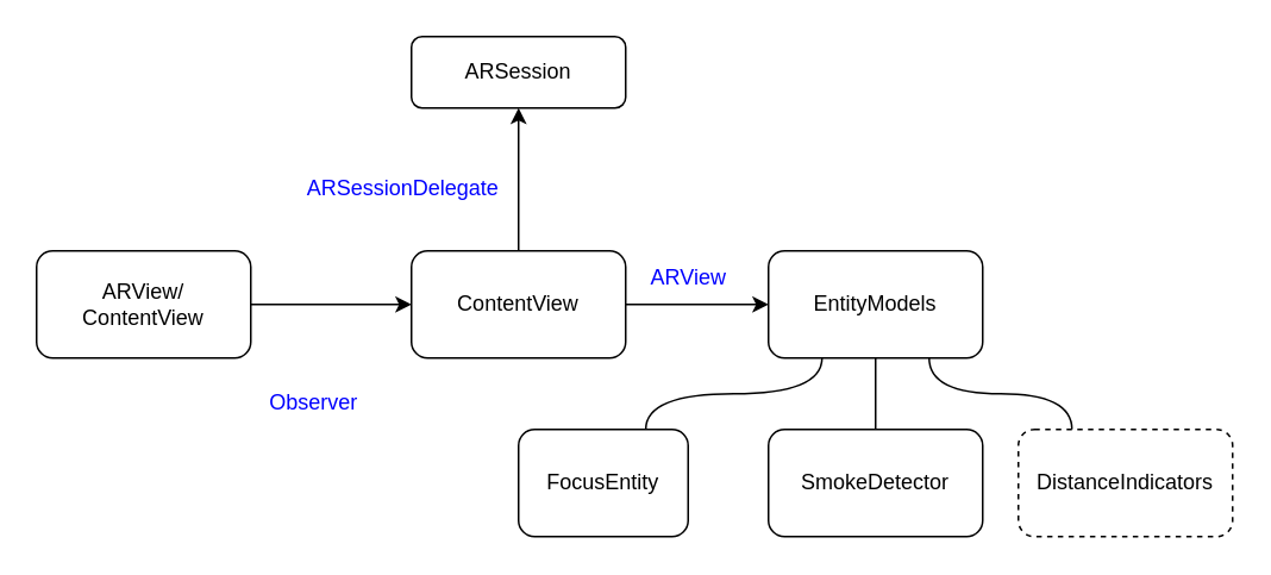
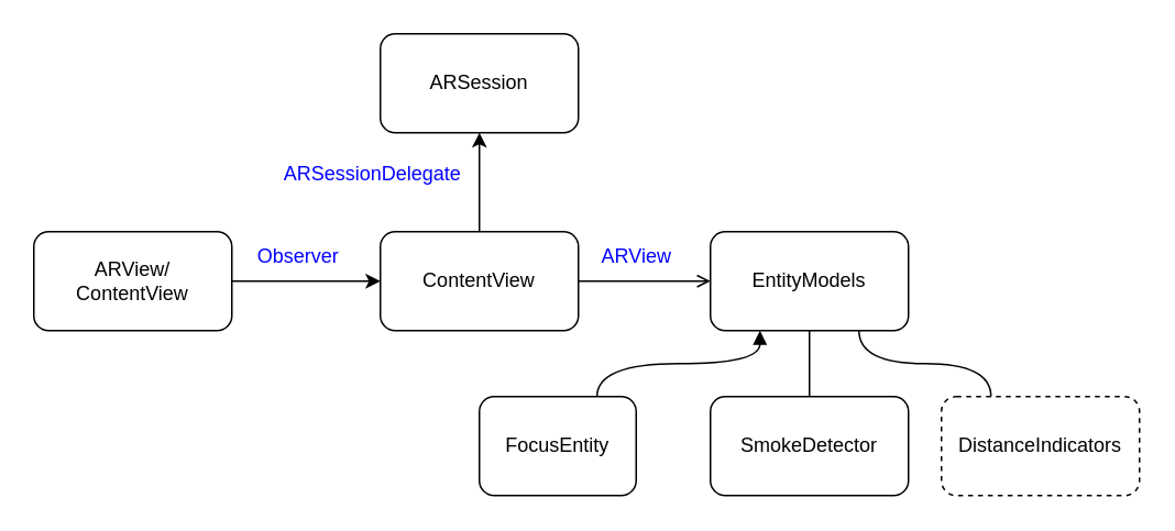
- <mxCell id="10" value="ARSession" style="rounded=1;whiteSpace=wrap;html=1;" vertex="1" parent="1"><mxGeometry x="230" y="20" width="120" height="40" as="geometry" /></mxCell>
+ <mxCell id="10" value="ARSession" style="rounded=1;whiteSpace=wrap;html=1;" vertex="1" parent="1"><mxGeometry x="230" y="20" width="120" height="60" as="geometry" /></mxCell>
- <mxCell id="2" style="edgeStyle=orthogonalEdgeStyle;rounded=0;orthogonalLoop=1;jettySize=auto;html=1;" edge="1" parent="1" source="4" target="7"><mxGeometry relative="1" as="geometry" /></mxCell>
+ <mxCell id="2" style="edgeStyle=orthogonalEdgeStyle;rounded=0;orthogonalLoop=1;jettySize=auto;html=1;endArrow=open;" edge="1" parent="1" source="4" target="7"><mxGeometry relative="1" as="geometry" /></mxCell>
- <mxCell id="16" style="edgeStyle=orthogonalEdgeStyle;rounded=0;orthogonalLoop=1;jettySize=auto;html=1;entryX=0.25;entryY=1;entryDx=0;entryDy=0;exitX=0.75;exitY=0;exitDx=0;exitDy=0;endArrow=none;startFill=0;curved=1;" edge="1" parent="1" source="17" target="7"><mxGeometry relative="1" as="geometry" /></mxCell>
+ <mxCell id="16" style="edgeStyle=orthogonalEdgeStyle;rounded=0;orthogonalLoop=1;jettySize=auto;html=1;entryX=0.25;entryY=1;entryDx=0;entryDy=0;exitX=0.75;exitY=0;exitDx=0;exitDy=0;endArrow=block;startFill=0;curved=1;" edge="1" parent="1" source="17" target="7"><mxGeometry relative="1" as="geometry" /></mxCell>
- <mxCell id="8" value="&lt;font color=&quot;#0000ff&quot;&gt;Observer&lt;/font&gt;" style="text;html=1;align=center;verticalAlign=middle;resizable=0;points=[];autosize=1;strokeColor=none;fillColor=none;" vertex="1" parent="1"><mxGeometry x="140" y="210" width="70" height="30" as="geometry" /></mxCell>
+ <mxCell id="8" value="&lt;font color=&quot;#0000ff&quot;&gt;Observer&lt;/font&gt;" style="text;html=1;align=center;verticalAlign=middle;resizable=0;points=[];autosize=1;strokeColor=none;fillColor=none;" vertex="1" parent="1"><mxGeometry x="145" y="140" width="70" height="30" as="geometry" /></mxCell>
